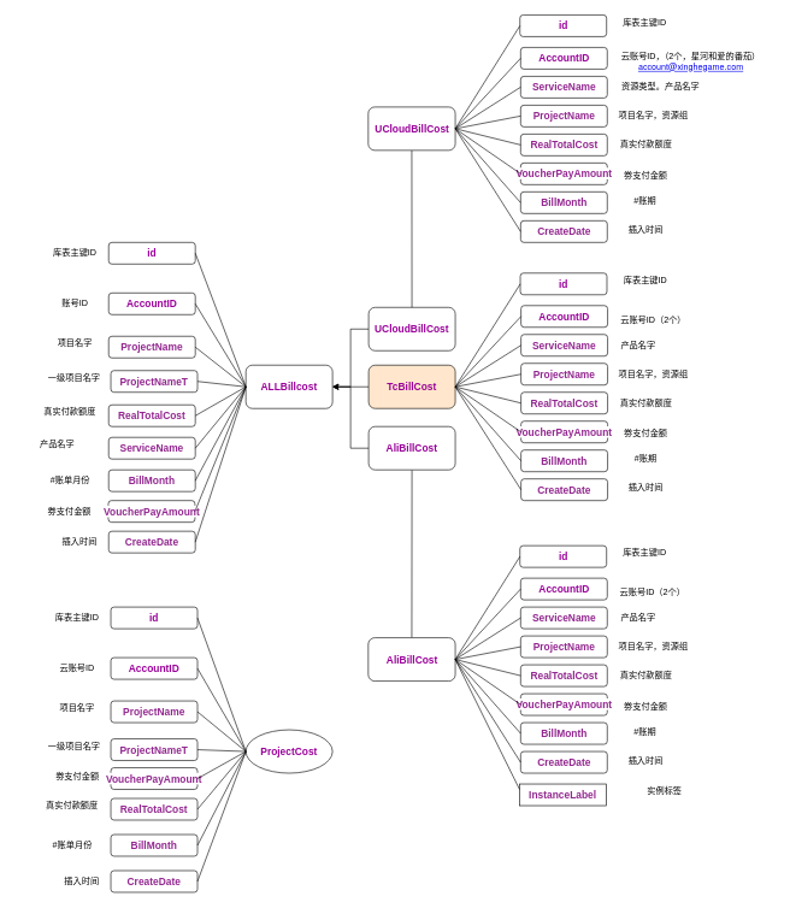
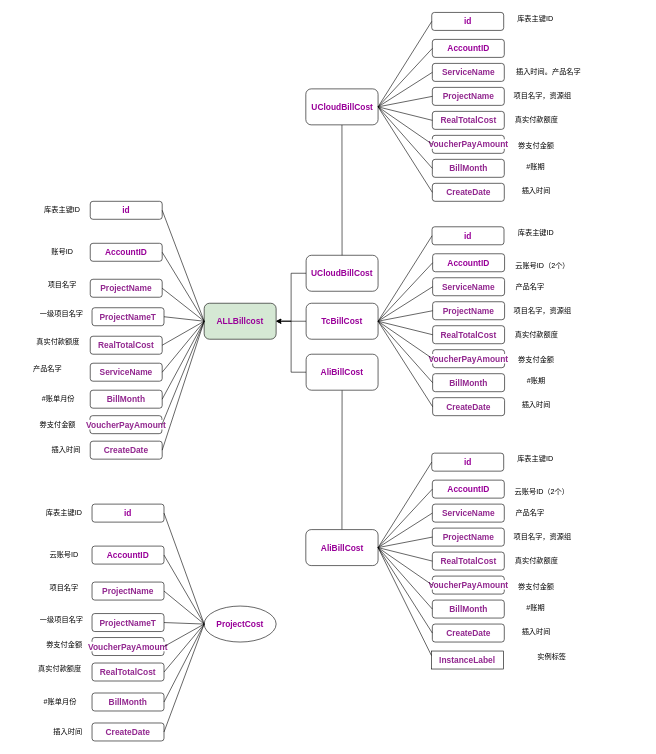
- <mxCell id="16" value="云账号ID，（2个，星河和爱的番茄）&lt;a href=&quot;mailto:account@xinghegame.com&quot; style=&quot;font-family: &amp;#34;helvetica neue&amp;#34;&quot;&gt;account@xinghegame.com&lt;/a&gt;" style="text;html=1;strokeColor=none;fillColor=none;align=center;verticalAlign=middle;whiteSpace=wrap;rounded=0;" parent="1" vertex="1"><mxGeometry x="841" y="75" width="231" height="20" as="geometry" /></mxCell>
- <mxCell id="15" value="资源类型。产品名字" style="text;html=1;strokeColor=none;fillColor=none;align=center;verticalAlign=middle;whiteSpace=wrap;rounded=0;" parent="1" vertex="1"><mxGeometry x="839" y="110" width="151" height="20" as="geometry" /></mxCell>
+ <mxCell id="15" value="插入时间。产品名字" style="text;html=1;strokeColor=none;fillColor=none;align=center;verticalAlign=middle;whiteSpace=wrap;rounded=0;" parent="1" vertex="1"><mxGeometry x="839" y="110" width="151" height="20" as="geometry" /></mxCell>
- <mxCell id="3" value="&lt;b&gt;&lt;font color=&quot;#990099&quot; style=&quot;font-size: 14px&quot;&gt;ALLBillcost&lt;/font&gt;&lt;/b&gt;" style="rounded=1;whiteSpace=wrap;html=1;" parent="1" vertex="1"><mxGeometry x="340" y="505" width="120" height="60" as="geometry" /></mxCell>
+ <mxCell id="3" value="&lt;b&gt;&lt;font color=&quot;#990099&quot; style=&quot;font-size: 14px&quot;&gt;ALLBillcost&lt;/font&gt;&lt;/b&gt;" style="rounded=1;whiteSpace=wrap;html=1;fillColor=#d5e8d4;" parent="1" vertex="1"><mxGeometry x="340" y="505" width="120" height="60" as="geometry" /></mxCell>
- <mxCell id="32" value="&lt;b&gt;&lt;font color=&quot;#990099&quot; style=&quot;font-size: 14px&quot;&gt;TcBillCost&lt;/font&gt;&lt;/b&gt;" style="rounded=1;whiteSpace=wrap;html=1;fillColor=#ffe6cc;" parent="1" vertex="1"><mxGeometry x="510" y="505" width="120" height="60" as="geometry" /></mxCell>
+ <mxCell id="32" value="&lt;b&gt;&lt;font color=&quot;#990099&quot; style=&quot;font-size: 14px&quot;&gt;TcBillCost&lt;/font&gt;&lt;/b&gt;" style="rounded=1;whiteSpace=wrap;html=1;" parent="1" vertex="1"><mxGeometry x="510" y="505" width="120" height="60" as="geometry" /></mxCell>
